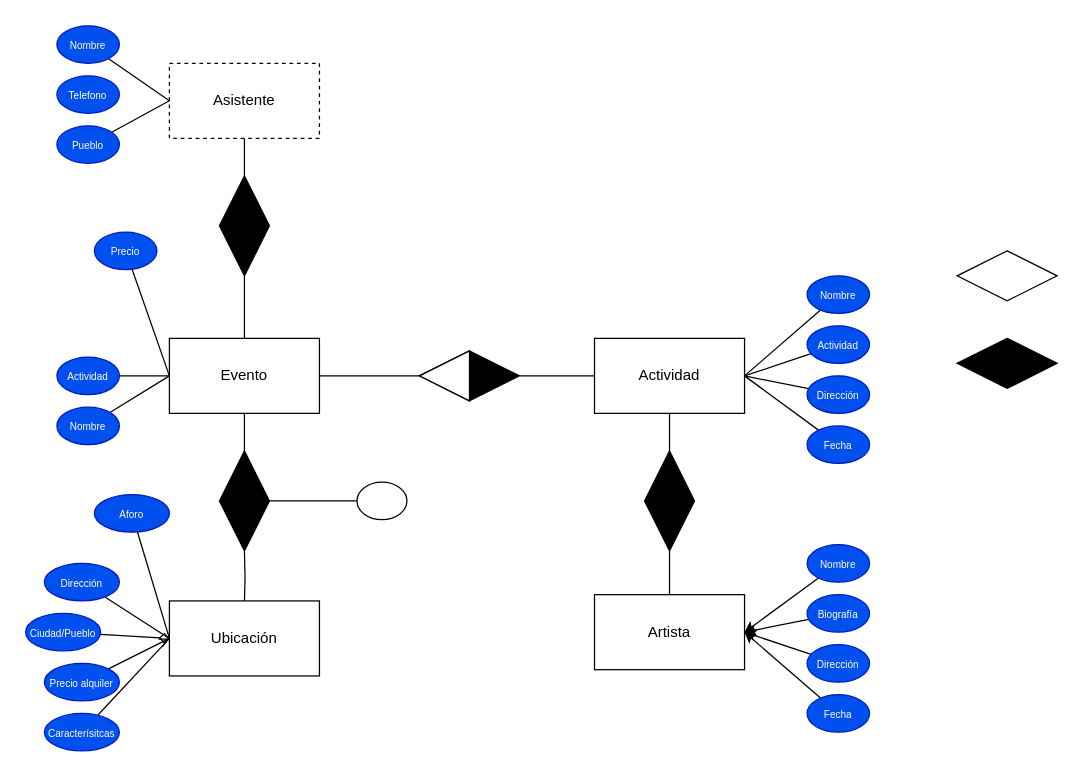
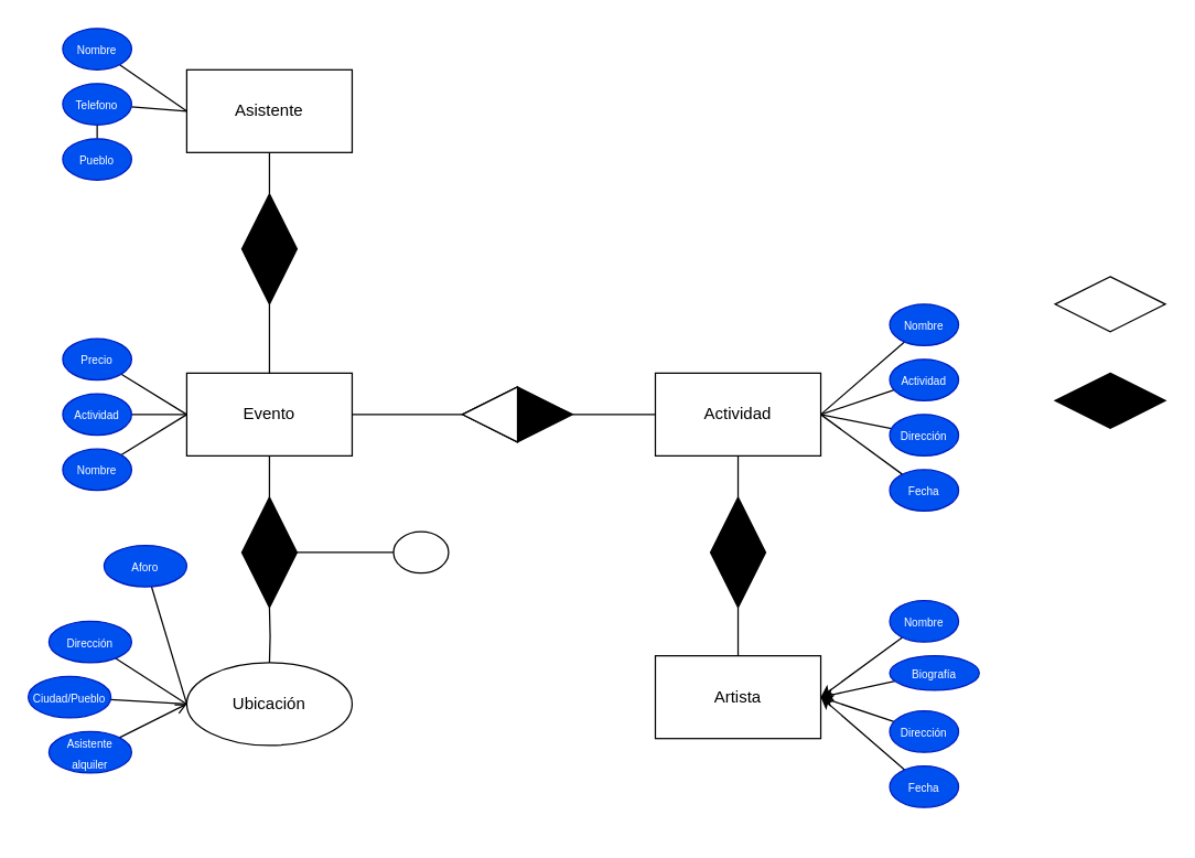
+ <mxCell id="52" style="rounded=0;orthogonalLoop=1;jettySize=auto;html=1;entryX=0;entryY=0.5;entryDx=0;entryDy=0;endArrow=none;endFill=0;" parent="1" source="53" target="8" edge="1"><mxGeometry relative="1" as="geometry" /></mxCell>
- <mxCell id="8" value="Asistente" style="rounded=0;whiteSpace=wrap;html=1;dashed=1;" parent="1" vertex="1"><mxGeometry x="135" y="50" width="120" height="60" as="geometry" /></mxCell>
+ <mxCell id="8" value="Asistente" style="rounded=0;whiteSpace=wrap;html=1;" parent="1" vertex="1"><mxGeometry x="135" y="50" width="120" height="60" as="geometry" /></mxCell>
- <mxCell id="50" style="rounded=0;orthogonalLoop=1;jettySize=auto;html=1;entryX=0;entryY=0.5;entryDx=0;entryDy=0;endArrow=none;endFill=0;" parent="1" source="51" target="8" edge="1"><mxGeometry relative="1" as="geometry" /></mxCell>
+ <mxCell id="50" style="rounded=0;orthogonalLoop=1;jettySize=auto;html=1;endArrow=none;endFill=0;" parent="1" source="51" target="53" edge="1"><mxGeometry relative="1" as="geometry" /></mxCell>
- <mxCell id="20" value="&lt;font style=&quot;font-size: 8px;&quot;&gt;Precio&lt;/font&gt;" style="ellipse;whiteSpace=wrap;html=1;fillColor=#0050ef;fontColor=#ffffff;strokeColor=#001DBC;" parent="1" vertex="1"><mxGeometry x="75" y="185" width="50" height="30" as="geometry" /></mxCell>
+ <mxCell id="20" value="&lt;font style=&quot;font-size: 8px;&quot;&gt;Precio&lt;/font&gt;" style="ellipse;whiteSpace=wrap;html=1;fillColor=#0050ef;fontColor=#ffffff;strokeColor=#001DBC;" parent="1" vertex="1"><mxGeometry x="45" y="245" width="50" height="30" as="geometry" /></mxCell>
- <mxCell id="35" value="&lt;font style=&quot;font-size: 8px;&quot;&gt;Biografía&lt;/font&gt;" style="ellipse;whiteSpace=wrap;html=1;fillColor=#0050ef;fontColor=#ffffff;strokeColor=#001DBC;" parent="1" vertex="1"><mxGeometry x="645" y="475" width="50" height="30" as="geometry" /></mxCell>
+ <mxCell id="35" value="&lt;font style=&quot;font-size: 8px;&quot;&gt;Biografía&lt;/font&gt;" style="ellipse;whiteSpace=wrap;html=1;fillColor=#0050ef;fontColor=#ffffff;strokeColor=#001DBC;" parent="1" vertex="1"><mxGeometry x="645" y="475" width="65" height="25" as="geometry" /></mxCell>
- <mxCell id="40" style="rounded=0;orthogonalLoop=1;jettySize=auto;html=1;entryX=0;entryY=0.5;entryDx=0;entryDy=0;endArrow=diamond;endFill=0;" parent="1" source="41" target="5" edge="1"><mxGeometry relative="1" as="geometry" /></mxCell>
+ <mxCell id="40" style="rounded=0;orthogonalLoop=1;jettySize=auto;html=1;entryX=0;entryY=0.5;entryDx=0;entryDy=0;endArrow=none;endFill=0;" parent="1" source="41" target="5" edge="1"><mxGeometry relative="1" as="geometry" /></mxCell>
- <mxCell id="5" value="Ubicación" style="rounded=0;whiteSpace=wrap;html=1;" parent="1" vertex="1"><mxGeometry x="135" y="480" width="120" height="60" as="geometry" /></mxCell>
+ <mxCell id="5" value="Ubicación" style="ellipse;whiteSpace=wrap;html=1;" parent="1" vertex="1"><mxGeometry x="135" y="480" width="120" height="60" as="geometry" /></mxCell>
- <mxCell id="48" style="rounded=0;orthogonalLoop=1;jettySize=auto;html=1;entryX=0;entryY=0.5;entryDx=0;entryDy=0;endArrow=none;endFill=0;" parent="1" source="49" target="5" edge="1"><mxGeometry relative="1" as="geometry" /></mxCell>
- <mxCell id="47" value="&lt;font style=&quot;font-size: 8px;&quot;&gt;Precio alquiler&lt;/font&gt;" style="ellipse;whiteSpace=wrap;html=1;fillColor=#0050ef;fontColor=#ffffff;strokeColor=#001DBC;" parent="1" vertex="1"><mxGeometry x="35" y="530" width="60" height="30" as="geometry" /></mxCell>
+ <mxCell id="47" value="&lt;font style=&quot;font-size: 8px;&quot;&gt;Asistente alquiler&lt;/font&gt;" style="ellipse;whiteSpace=wrap;html=1;fillColor=#0050ef;fontColor=#ffffff;strokeColor=#001DBC;" parent="1" vertex="1"><mxGeometry x="35" y="530" width="60" height="30" as="geometry" /></mxCell>
- <mxCell id="49" value="&lt;font style=&quot;font-size: 8px;&quot;&gt;Caracterísitcas&lt;/font&gt;" style="ellipse;whiteSpace=wrap;html=1;fillColor=#0050ef;fontColor=#ffffff;strokeColor=#001DBC;" parent="1" vertex="1"><mxGeometry x="35" y="570" width="60" height="30" as="geometry" /></mxCell>
